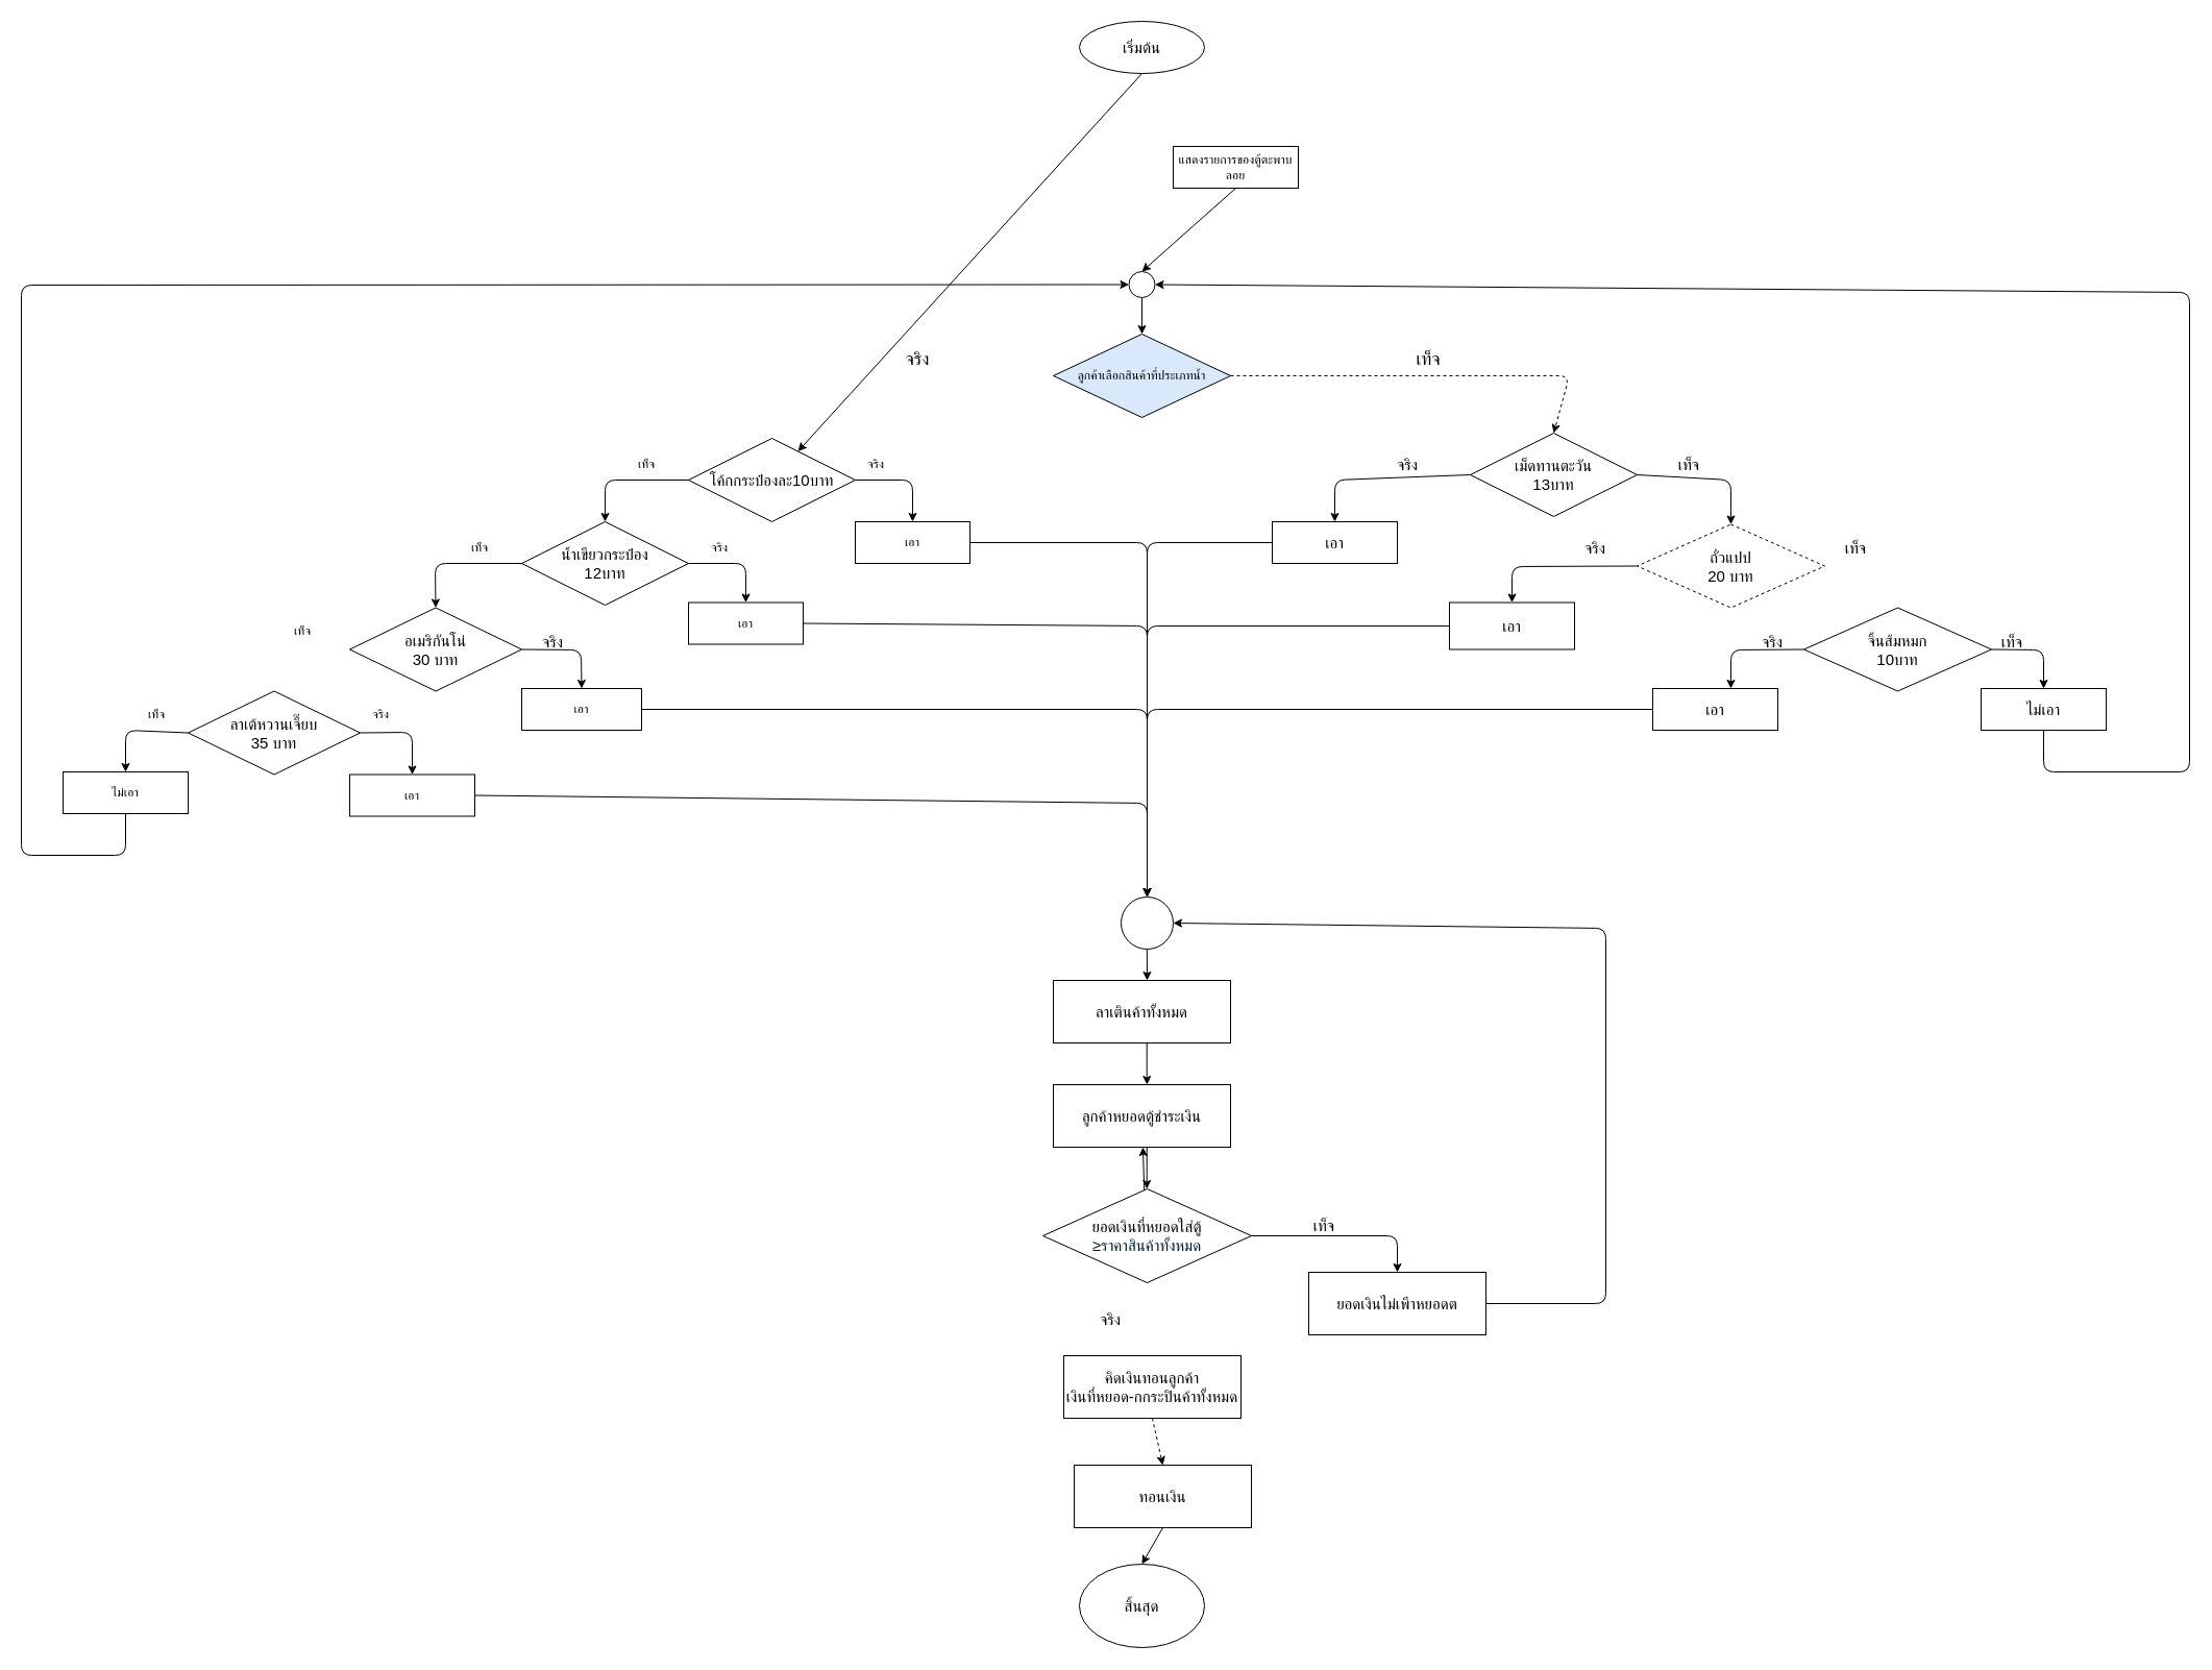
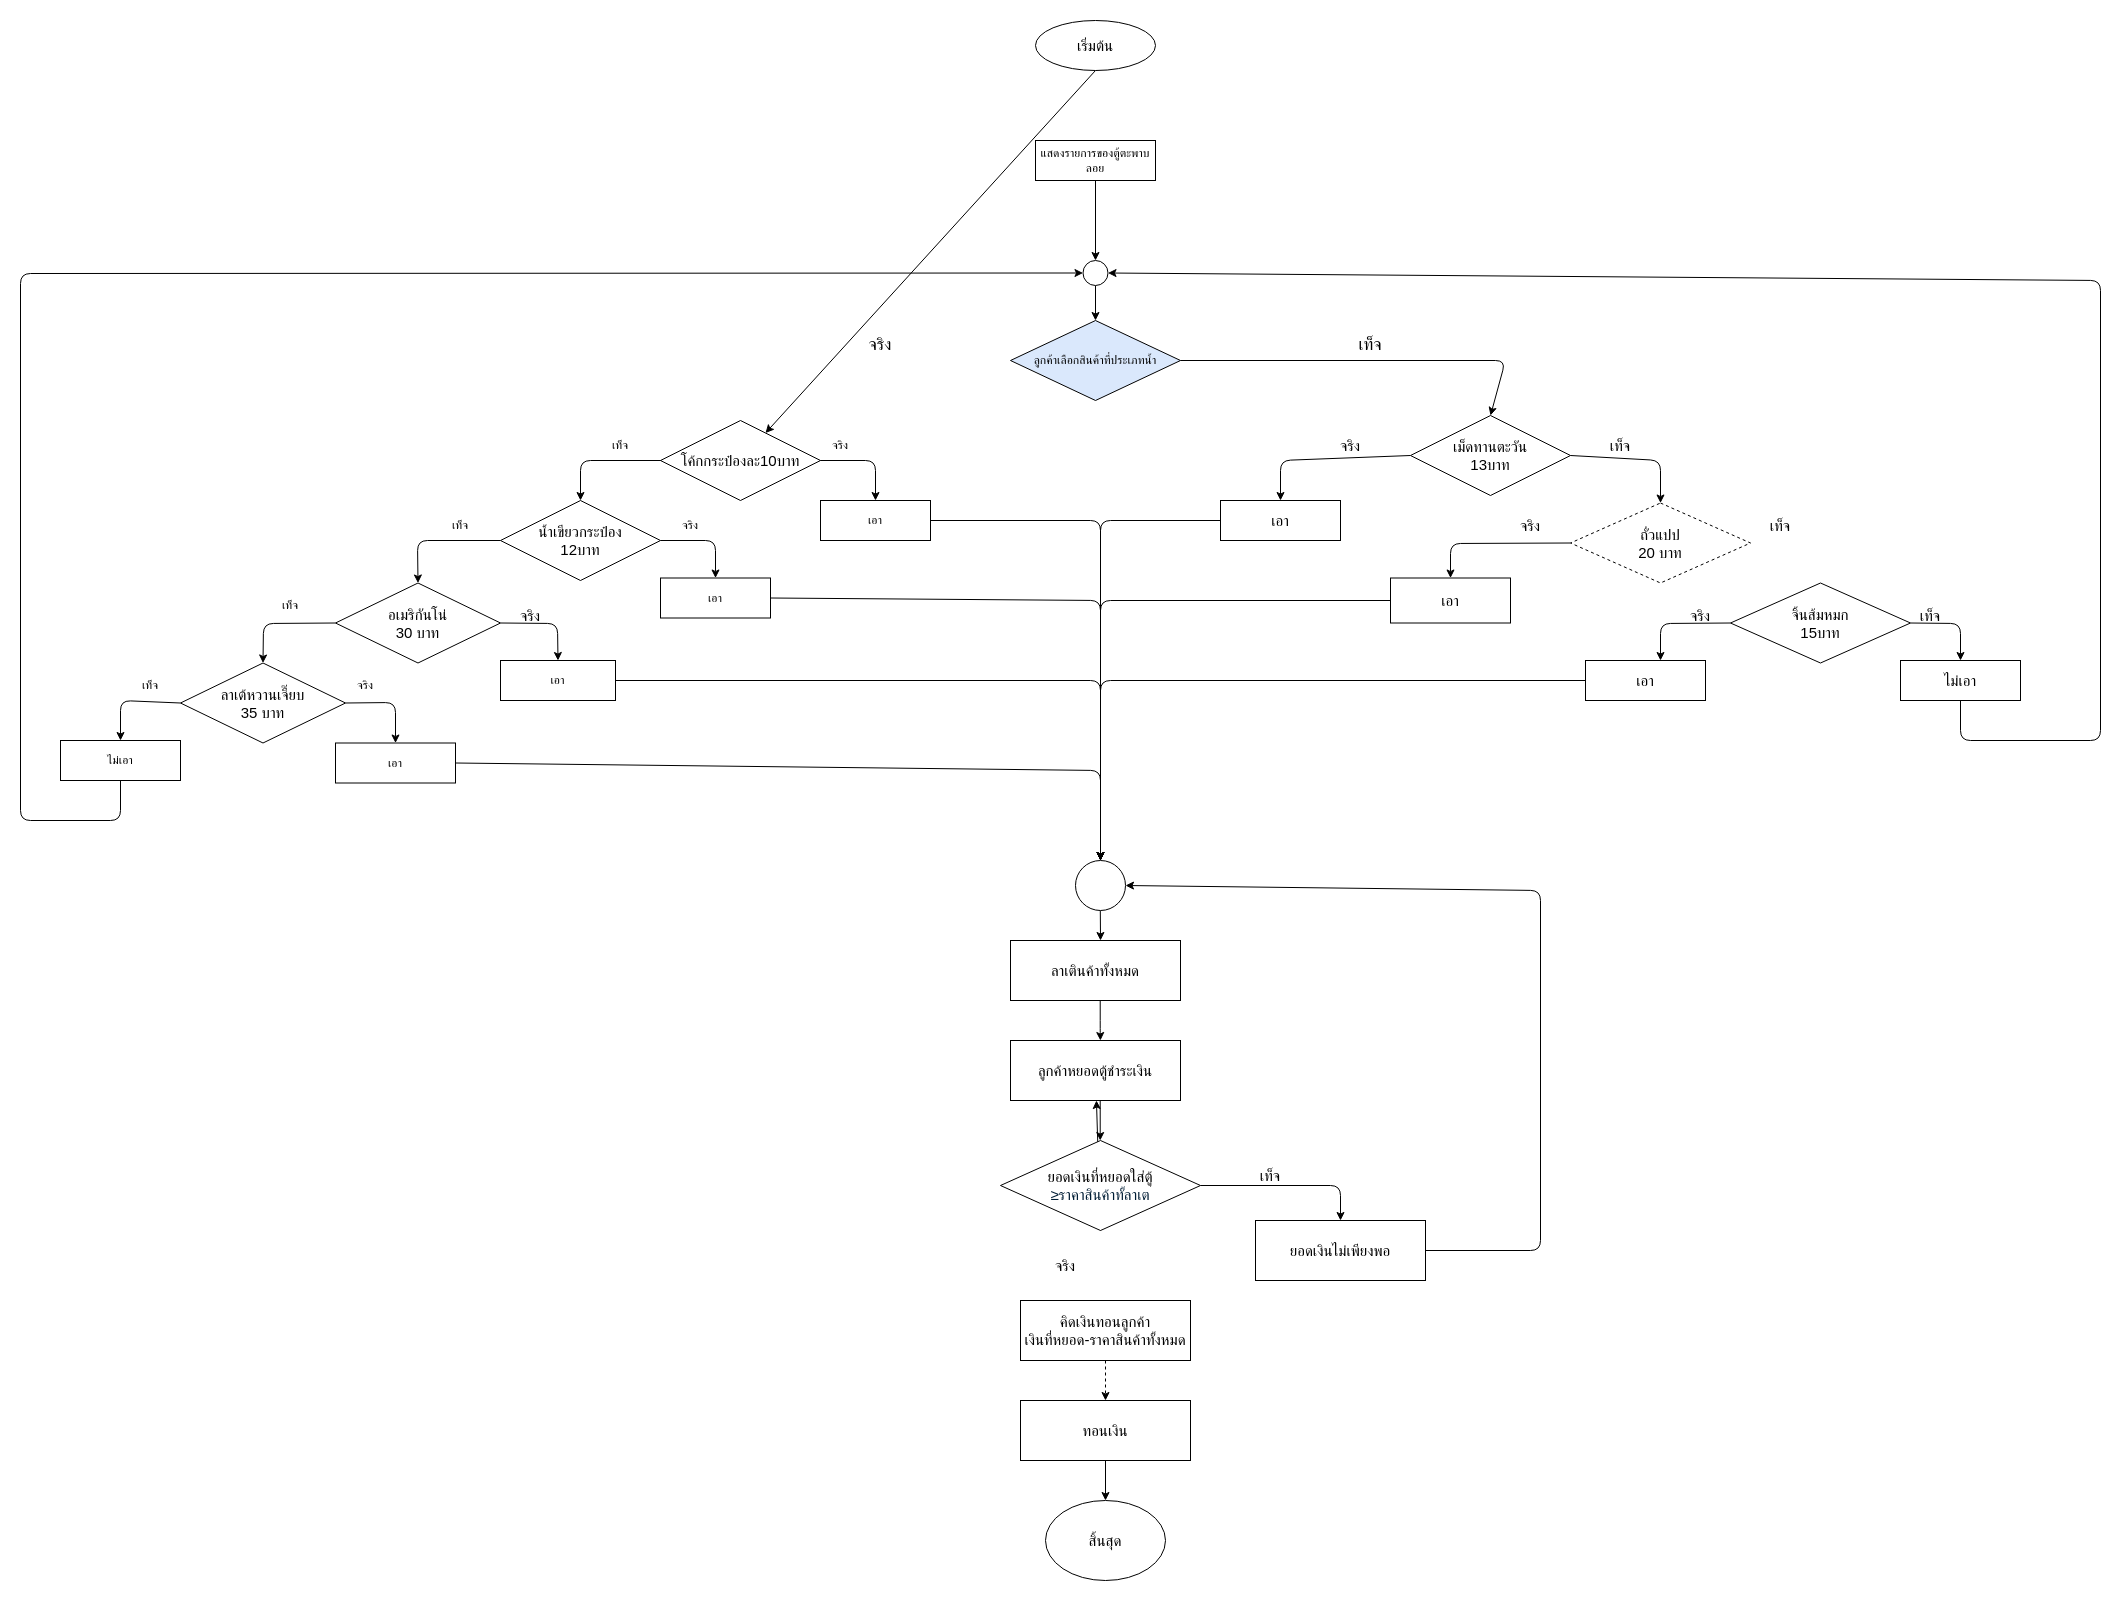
- <mxCell id="5" value="แสดงรายการของตู้ตะพาบลอย" style="rounded=0;whiteSpace=wrap;html=1;" vertex="1" parent="1"><mxGeometry x="1125" y="140" width="120" height="40" as="geometry" /></mxCell>
+ <mxCell id="5" value="แสดงรายการของตู้ตะพาบลอย" style="rounded=0;whiteSpace=wrap;html=1;" vertex="1" parent="1"><mxGeometry x="1035" y="140" width="120" height="40" as="geometry" /></mxCell>
- <mxCell id="6" style="edgeStyle=none;html=1;exitX=1;exitY=0.5;exitDx=0;exitDy=0;entryX=0.5;entryY=0;entryDx=0;entryDy=0;dashed=1;" edge="1" parent="1" source="7" target="15"><mxGeometry relative="1" as="geometry"><Array as="points"><mxPoint x="1505" y="360" /></Array></mxGeometry></mxCell>
+ <mxCell id="6" style="edgeStyle=none;html=1;exitX=1;exitY=0.5;exitDx=0;exitDy=0;entryX=0.5;entryY=0;entryDx=0;entryDy=0;" edge="1" parent="1" source="7" target="15"><mxGeometry relative="1" as="geometry"><Array as="points"><mxPoint x="1505" y="360" /></Array></mxGeometry></mxCell>
+ <mxCell id="26" style="edgeStyle=none;html=1;exitX=0;exitY=0.5;exitDx=0;exitDy=0;entryX=0.5;entryY=0;entryDx=0;entryDy=0;" edge="1" parent="1" source="27" target="34"><mxGeometry relative="1" as="geometry"><Array as="points"><mxPoint x="263" y="623" /></Array></mxGeometry></mxCell>
- <mxCell id="48" value="&lt;font style=&quot;font-size: 15px;&quot;&gt;จิ้นส้มหมก&lt;/font&gt;&lt;div&gt;&lt;font style=&quot;font-size: 15px;&quot;&gt;10บาท&lt;/font&gt;&lt;/div&gt;" style="rhombus;whiteSpace=wrap;html=1;" vertex="1" parent="1"><mxGeometry x="1730" y="582.5" width="180" height="80" as="geometry" /></mxCell>
+ <mxCell id="48" value="&lt;font style=&quot;font-size: 15px;&quot;&gt;จิ้นส้มหมก&lt;/font&gt;&lt;div&gt;&lt;font style=&quot;font-size: 15px;&quot;&gt;15บาท&lt;/font&gt;&lt;/div&gt;" style="rhombus;whiteSpace=wrap;html=1;" vertex="1" parent="1"><mxGeometry x="1730" y="582.5" width="180" height="80" as="geometry" /></mxCell>
- <mxCell id="70" value="&lt;font style=&quot;font-size: 15px;&quot;&gt;&lt;font style=&quot;&quot;&gt;ยอดเงินที่หยอดใส่ตู้&lt;/font&gt;&lt;/font&gt;&lt;div&gt;&lt;font style=&quot;font-size: 15px;&quot;&gt;&lt;span style=&quot;color: rgb(0, 29, 53); font-family: Arial, sans-serif; text-align: left; background-color: rgb(255, 255, 255);&quot;&gt;≥ราคาสินค้าทั้งหมด&lt;/span&gt;&lt;/font&gt;&lt;/div&gt;" style="rhombus;whiteSpace=wrap;html=1;" vertex="1" parent="1"><mxGeometry x="1000" y="1140" width="200" height="90" as="geometry" /></mxCell>
+ <mxCell id="70" value="&lt;font style=&quot;font-size: 15px;&quot;&gt;&lt;font style=&quot;&quot;&gt;ยอดเงินที่หยอดใส่ตู้&lt;/font&gt;&lt;/font&gt;&lt;div&gt;&lt;font style=&quot;font-size: 15px;&quot;&gt;&lt;span style=&quot;color: rgb(0, 29, 53); font-family: Arial, sans-serif; text-align: left; background-color: rgb(255, 255, 255);&quot;&gt;≥ราคาสินค้าทั้ลาเต&lt;/span&gt;&lt;/font&gt;&lt;/div&gt;" style="rhombus;whiteSpace=wrap;html=1;" vertex="1" parent="1"><mxGeometry x="1000" y="1140" width="200" height="90" as="geometry" /></mxCell>
- <mxCell id="75" value="&lt;font style=&quot;font-size: 15px;&quot;&gt;ยอดเงินไม่เพีาหยอดต&lt;/font&gt;" style="rounded=0;whiteSpace=wrap;html=1;" vertex="1" parent="1"><mxGeometry x="1255" y="1220" width="170" height="60" as="geometry" /></mxCell>
+ <mxCell id="75" value="&lt;font style=&quot;font-size: 15px;&quot;&gt;ยอดเงินไม่เพียงพอ&lt;/font&gt;" style="rounded=0;whiteSpace=wrap;html=1;" vertex="1" parent="1"><mxGeometry x="1255" y="1220" width="170" height="60" as="geometry" /></mxCell>
- <mxCell id="73" value="&lt;font style=&quot;font-size: 15px;&quot;&gt;คิดเงินทอนลูกค้า&lt;/font&gt;&lt;div&gt;&lt;div&gt;&lt;font style=&quot;font-size: 15px;&quot;&gt;เงินที่หยอด-กกระปินค้าทั้งหมด&lt;/font&gt;&lt;/div&gt;&lt;/div&gt;" style="rounded=0;whiteSpace=wrap;html=1;" vertex="1" parent="1"><mxGeometry x="1020" y="1300" width="170" height="60" as="geometry" /></mxCell>
+ <mxCell id="73" value="&lt;font style=&quot;font-size: 15px;&quot;&gt;คิดเงินทอนลูกค้า&lt;/font&gt;&lt;div&gt;&lt;div&gt;&lt;font style=&quot;font-size: 15px;&quot;&gt;เงินที่หยอด-ราคาสินค้าทั้งหมด&lt;/font&gt;&lt;/div&gt;&lt;/div&gt;" style="rounded=0;whiteSpace=wrap;html=1;" vertex="1" parent="1"><mxGeometry x="1020" y="1300" width="170" height="60" as="geometry" /></mxCell>
- <mxCell id="79" value="&lt;font style=&quot;font-size: 15px;&quot;&gt;ทอนเงิน&lt;/font&gt;" style="rounded=0;whiteSpace=wrap;html=1;" vertex="1" parent="1"><mxGeometry x="1030" y="1405" width="170" height="60" as="geometry" /></mxCell>
+ <mxCell id="79" value="&lt;font style=&quot;font-size: 15px;&quot;&gt;ทอนเงิน&lt;/font&gt;" style="rounded=0;whiteSpace=wrap;html=1;" vertex="1" parent="1"><mxGeometry x="1020" y="1400" width="170" height="60" as="geometry" /></mxCell>
- <mxCell id="80" value="&lt;font style=&quot;font-size: 15px;&quot;&gt;สิ้นสุด&lt;/font&gt;" style="ellipse;whiteSpace=wrap;html=1;" vertex="1" parent="1"><mxGeometry x="1035" y="1500" width="120" height="80" as="geometry" /></mxCell>
+ <mxCell id="80" value="&lt;font style=&quot;font-size: 15px;&quot;&gt;สิ้นสุด&lt;/font&gt;" style="ellipse;whiteSpace=wrap;html=1;" vertex="1" parent="1"><mxGeometry x="1045" y="1500" width="120" height="80" as="geometry" /></mxCell>
